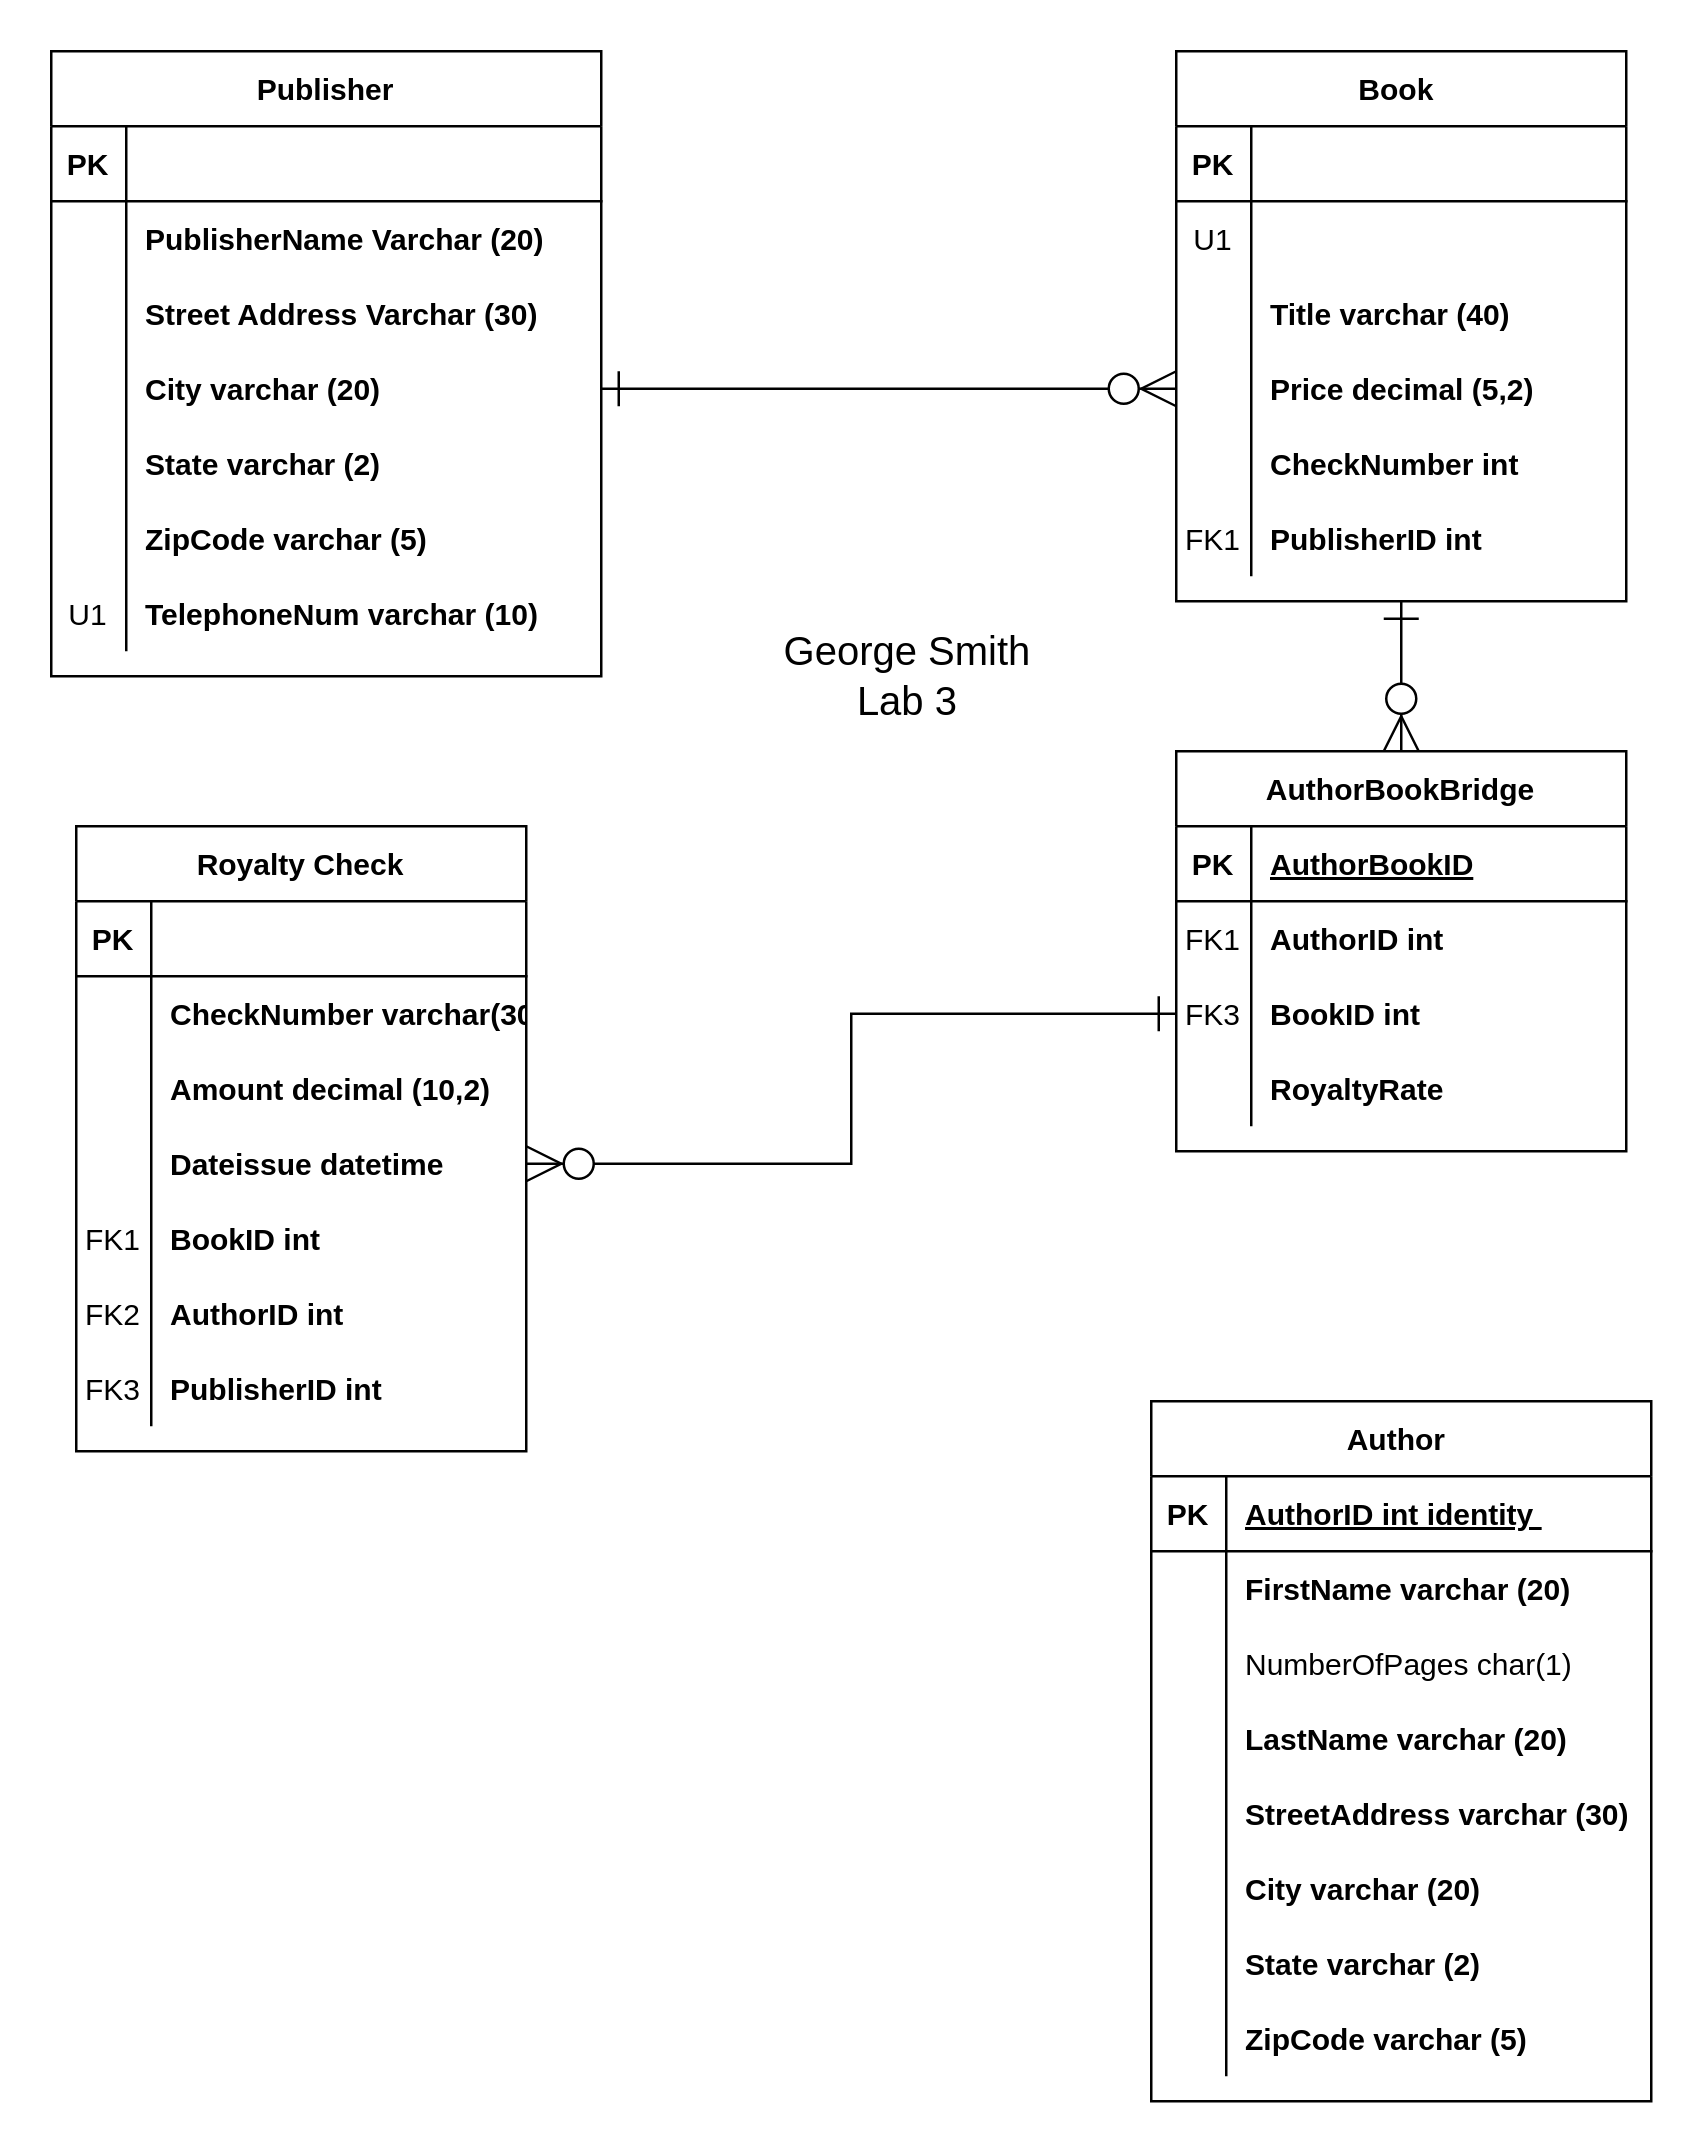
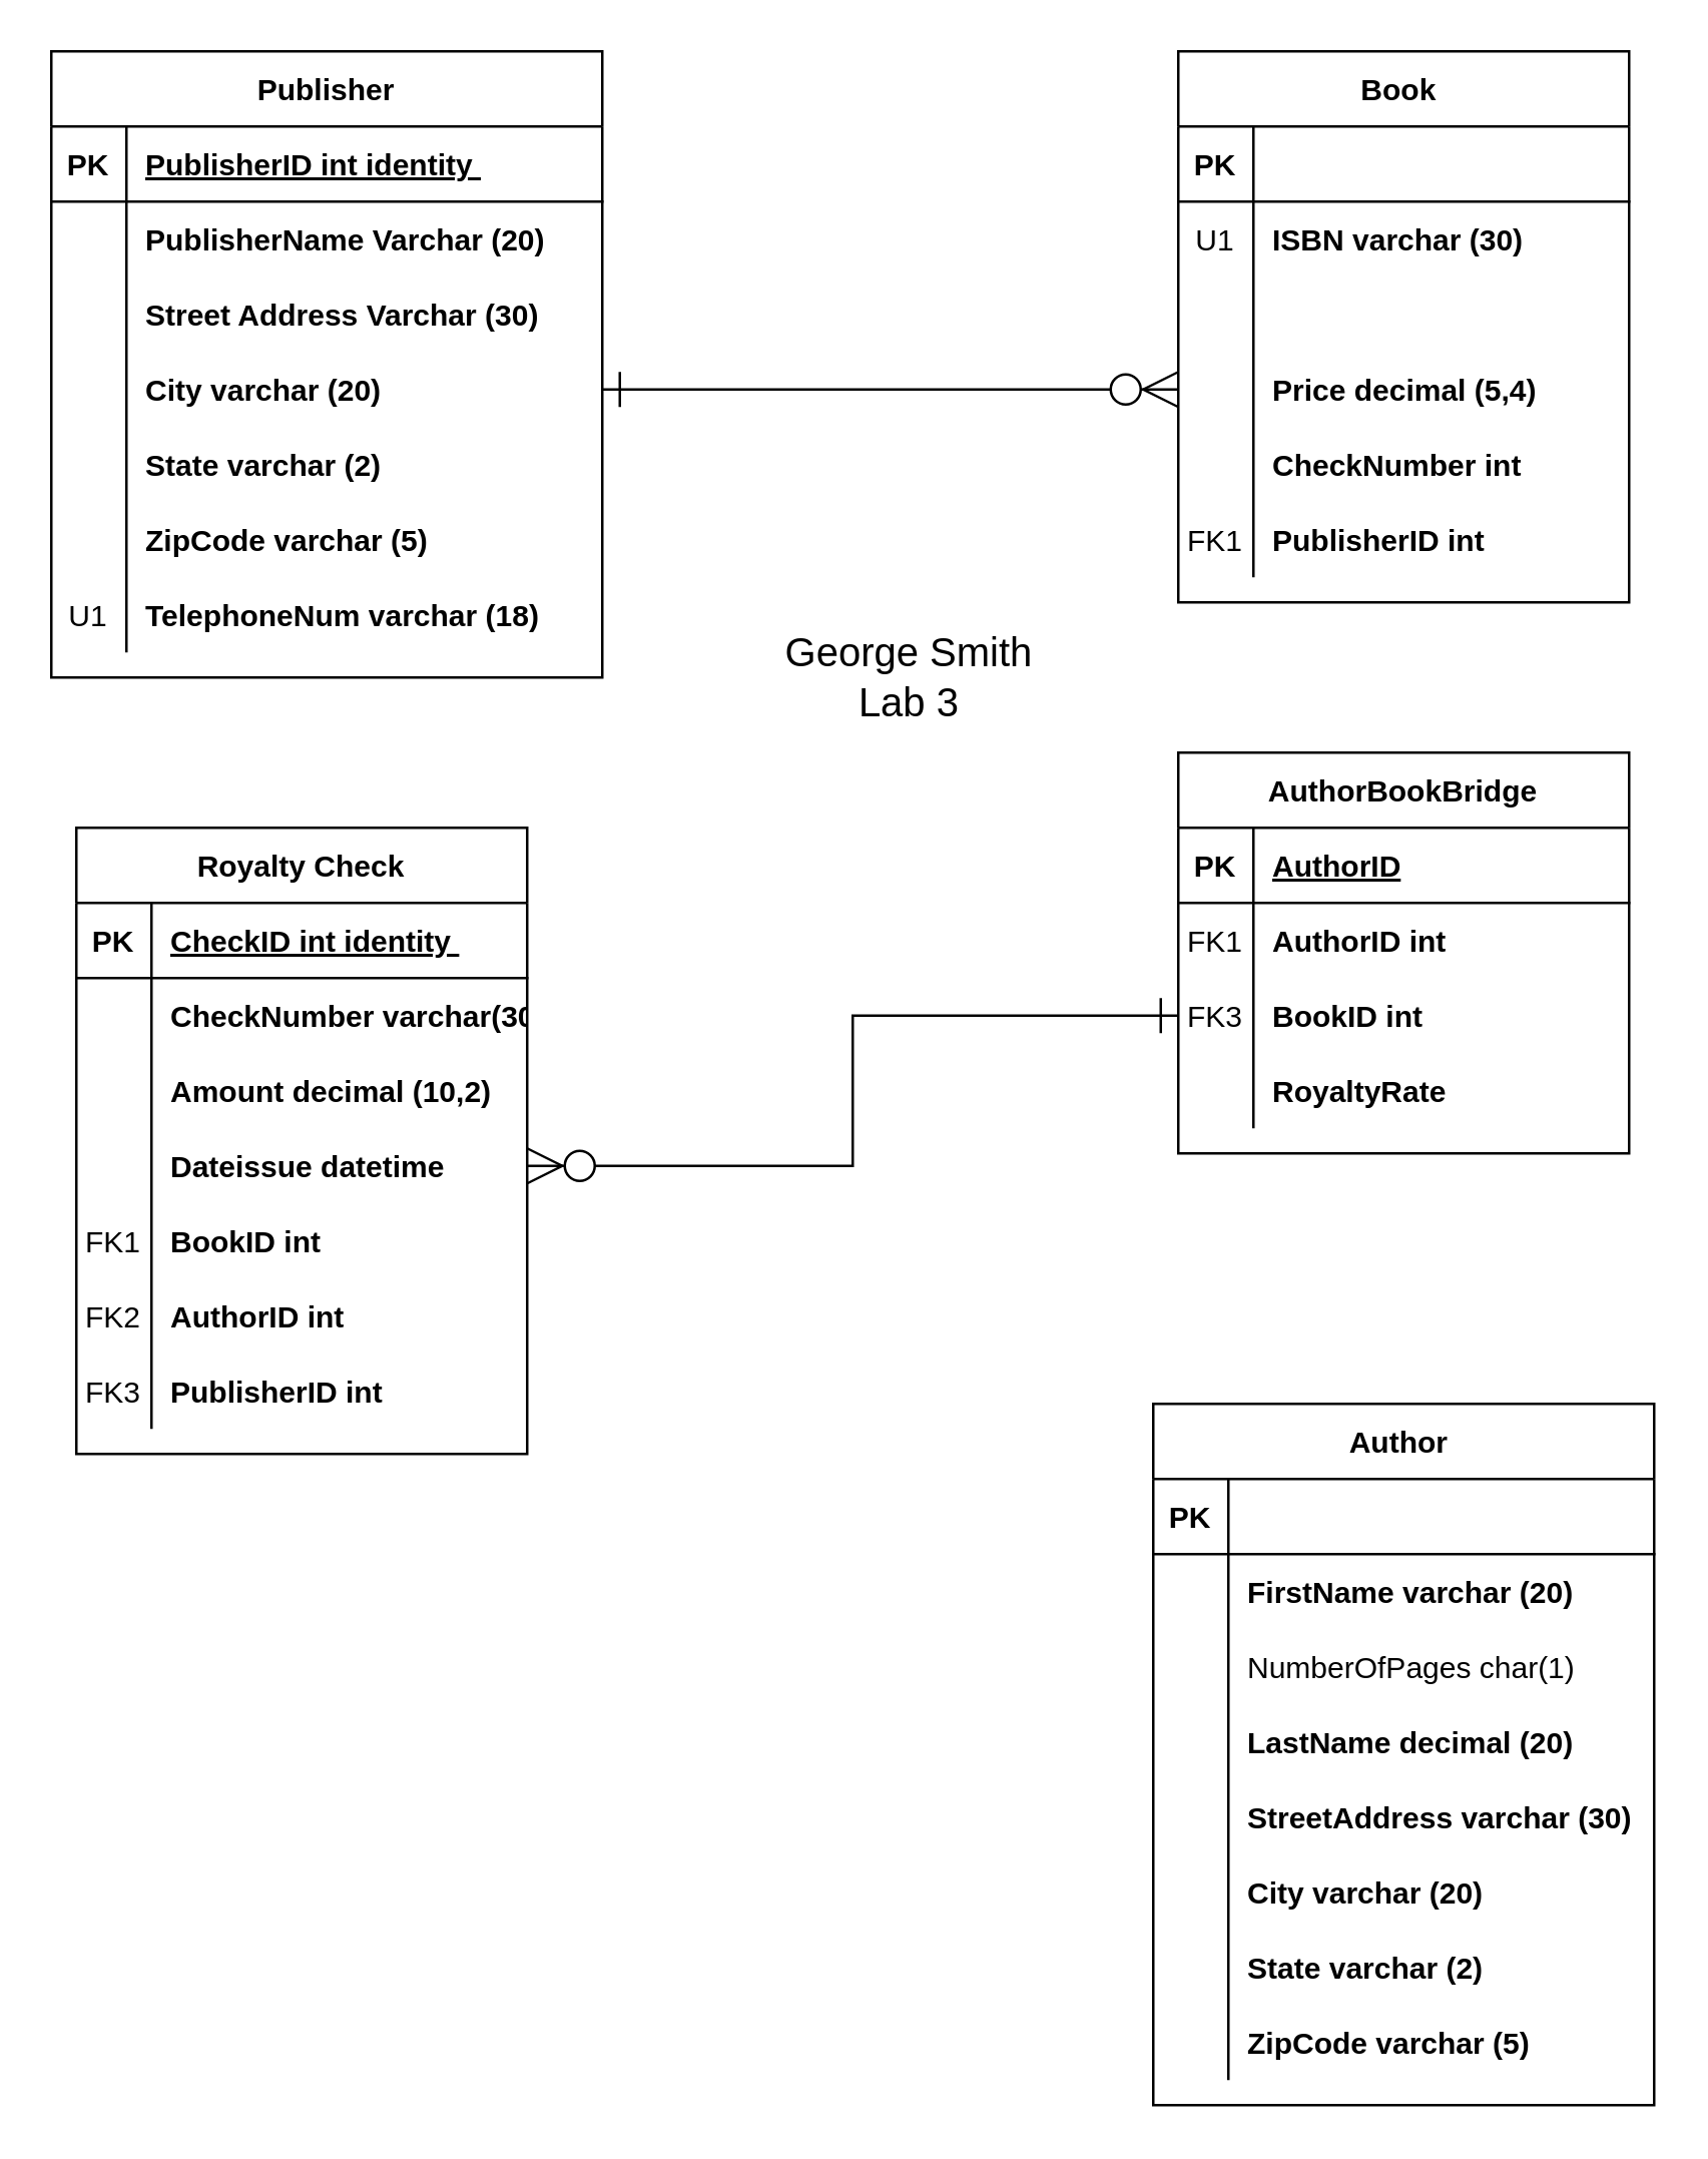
+ <mxCell id="5" value="PublisherID int identity " style="shape=partialRectangle;connectable=0;fillColor=none;top=0;left=0;bottom=0;right=0;align=left;spacingLeft=6;fontStyle=5;overflow=hidden;" parent="3" vertex="1"><mxGeometry x="30" width="190" height="30" as="geometry" /></mxCell>
+ <mxCell id="68" value="ISBN varchar (30)" style="shape=partialRectangle;connectable=0;fillColor=none;top=0;left=0;bottom=0;right=0;align=left;spacingLeft=6;overflow=hidden;fontStyle=1" parent="66" vertex="1"><mxGeometry x="30" width="150" height="30" as="geometry" /></mxCell>
- <mxCell id="71" value="Title varchar (40)" style="shape=partialRectangle;connectable=0;fillColor=none;top=0;left=0;bottom=0;right=0;align=left;spacingLeft=6;overflow=hidden;fontStyle=1" parent="69" vertex="1"><mxGeometry x="30" width="150" height="30" as="geometry" /></mxCell>
- <mxCell id="74" value="Price decimal (5,2)" style="shape=partialRectangle;connectable=0;fillColor=none;top=0;left=0;bottom=0;right=0;align=left;spacingLeft=6;overflow=hidden;fontStyle=1" parent="72" vertex="1"><mxGeometry x="30" width="150" height="30" as="geometry" /></mxCell>
+ <mxCell id="74" value="Price decimal (5,4)" style="shape=partialRectangle;connectable=0;fillColor=none;top=0;left=0;bottom=0;right=0;align=left;spacingLeft=6;overflow=hidden;fontStyle=1" parent="72" vertex="1"><mxGeometry x="30" width="150" height="30" as="geometry" /></mxCell>
- <mxCell id="23" value="TelephoneNum varchar (10)" style="shape=partialRectangle;connectable=0;fillColor=none;top=0;left=0;bottom=0;right=0;align=left;spacingLeft=6;overflow=hidden;fontStyle=1" parent="21" vertex="1"><mxGeometry x="30" width="190" height="30" as="geometry" /></mxCell>
+ <mxCell id="23" value="TelephoneNum varchar (18)" style="shape=partialRectangle;connectable=0;fillColor=none;top=0;left=0;bottom=0;right=0;align=left;spacingLeft=6;overflow=hidden;fontStyle=1" parent="21" vertex="1"><mxGeometry x="30" width="190" height="30" as="geometry" /></mxCell>
- <mxCell id="62" style="edgeStyle=orthogonalEdgeStyle;rounded=0;orthogonalLoop=1;jettySize=auto;html=1;exitX=0.5;exitY=1;exitDx=0;exitDy=0;startArrow=ERone;startFill=0;startSize=12;endArrow=ERzeroToMany;endFill=1;endSize=12;" edge="1" parent="1" source="63" target="24"><mxGeometry relative="1" as="geometry" /></mxCell>
- <mxCell id="27" value="AuthorBookID" style="shape=partialRectangle;connectable=0;fillColor=none;top=0;left=0;bottom=0;right=0;align=left;spacingLeft=6;fontStyle=5;overflow=hidden;" parent="25" vertex="1"><mxGeometry x="30" width="150" height="30" as="geometry" /></mxCell>
+ <mxCell id="27" value="AuthorID" style="shape=partialRectangle;connectable=0;fillColor=none;top=0;left=0;bottom=0;right=0;align=left;spacingLeft=6;fontStyle=5;overflow=hidden;" parent="25" vertex="1"><mxGeometry x="30" width="150" height="30" as="geometry" /></mxCell>
+ <mxCell id="84" value="CheckID int identity " style="shape=partialRectangle;connectable=0;fillColor=none;top=0;left=0;bottom=0;right=0;align=left;spacingLeft=6;fontStyle=5;overflow=hidden;" parent="82" vertex="1"><mxGeometry x="30" width="150" height="30" as="geometry" /></mxCell>
- <mxCell id="40" value="AuthorID int identity " style="shape=partialRectangle;connectable=0;fillColor=none;top=0;left=0;bottom=0;right=0;align=left;spacingLeft=6;fontStyle=5;overflow=hidden;" parent="38" vertex="1"><mxGeometry x="30" width="170" height="30" as="geometry" /></mxCell>
- <mxCell id="49" value="LastName varchar (20)" style="shape=partialRectangle;connectable=0;fillColor=none;top=0;left=0;bottom=0;right=0;align=left;spacingLeft=6;overflow=hidden;fontStyle=1" parent="47" vertex="1"><mxGeometry x="30" width="170" height="30" as="geometry" /></mxCell>
+ <mxCell id="49" value="LastName decimal (20)" style="shape=partialRectangle;connectable=0;fillColor=none;top=0;left=0;bottom=0;right=0;align=left;spacingLeft=6;overflow=hidden;fontStyle=1" parent="47" vertex="1"><mxGeometry x="30" width="170" height="30" as="geometry" /></mxCell>
